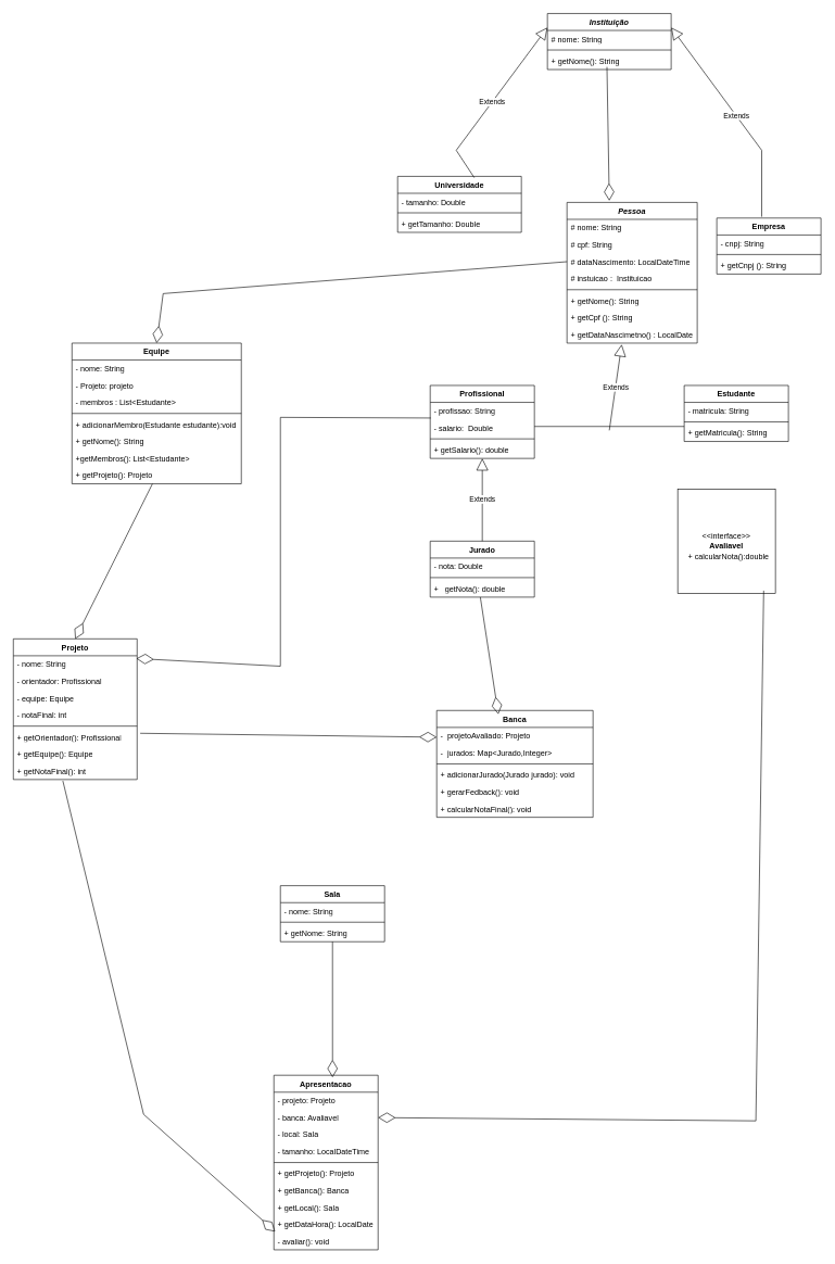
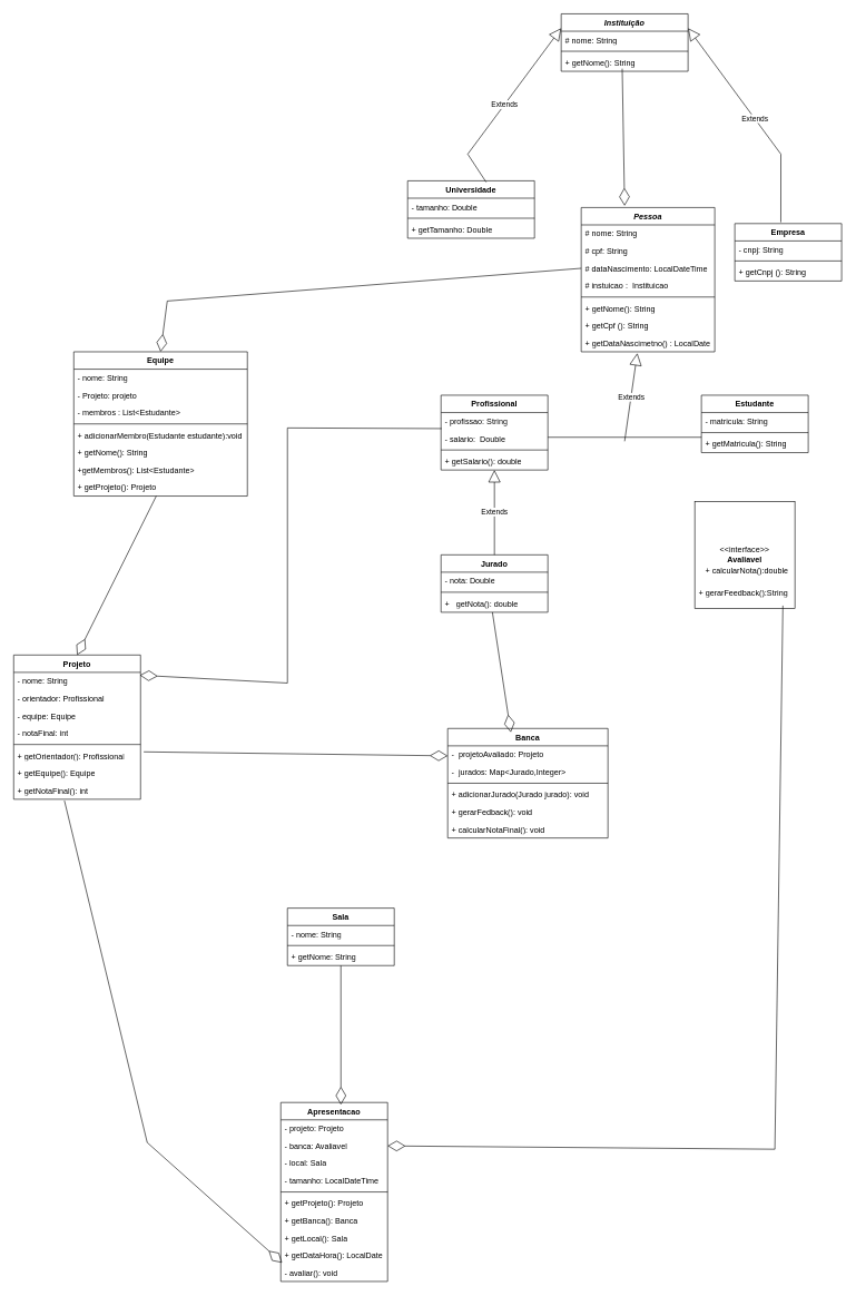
+ <mxCell id="92" value="+&amp;nbsp;gerarFeedback():String" style="text;strokeColor=none;fillColor=none;align=left;verticalAlign=top;spacingLeft=4;spacingRight=4;overflow=hidden;rotatable=0;points=[[0,0.5],[1,0.5]];portConstraint=eastwest;whiteSpace=wrap;html=1;" vertex="1" parent="1"><mxGeometry x="1040" y="873" width="150" height="26" as="geometry" /></mxCell>
